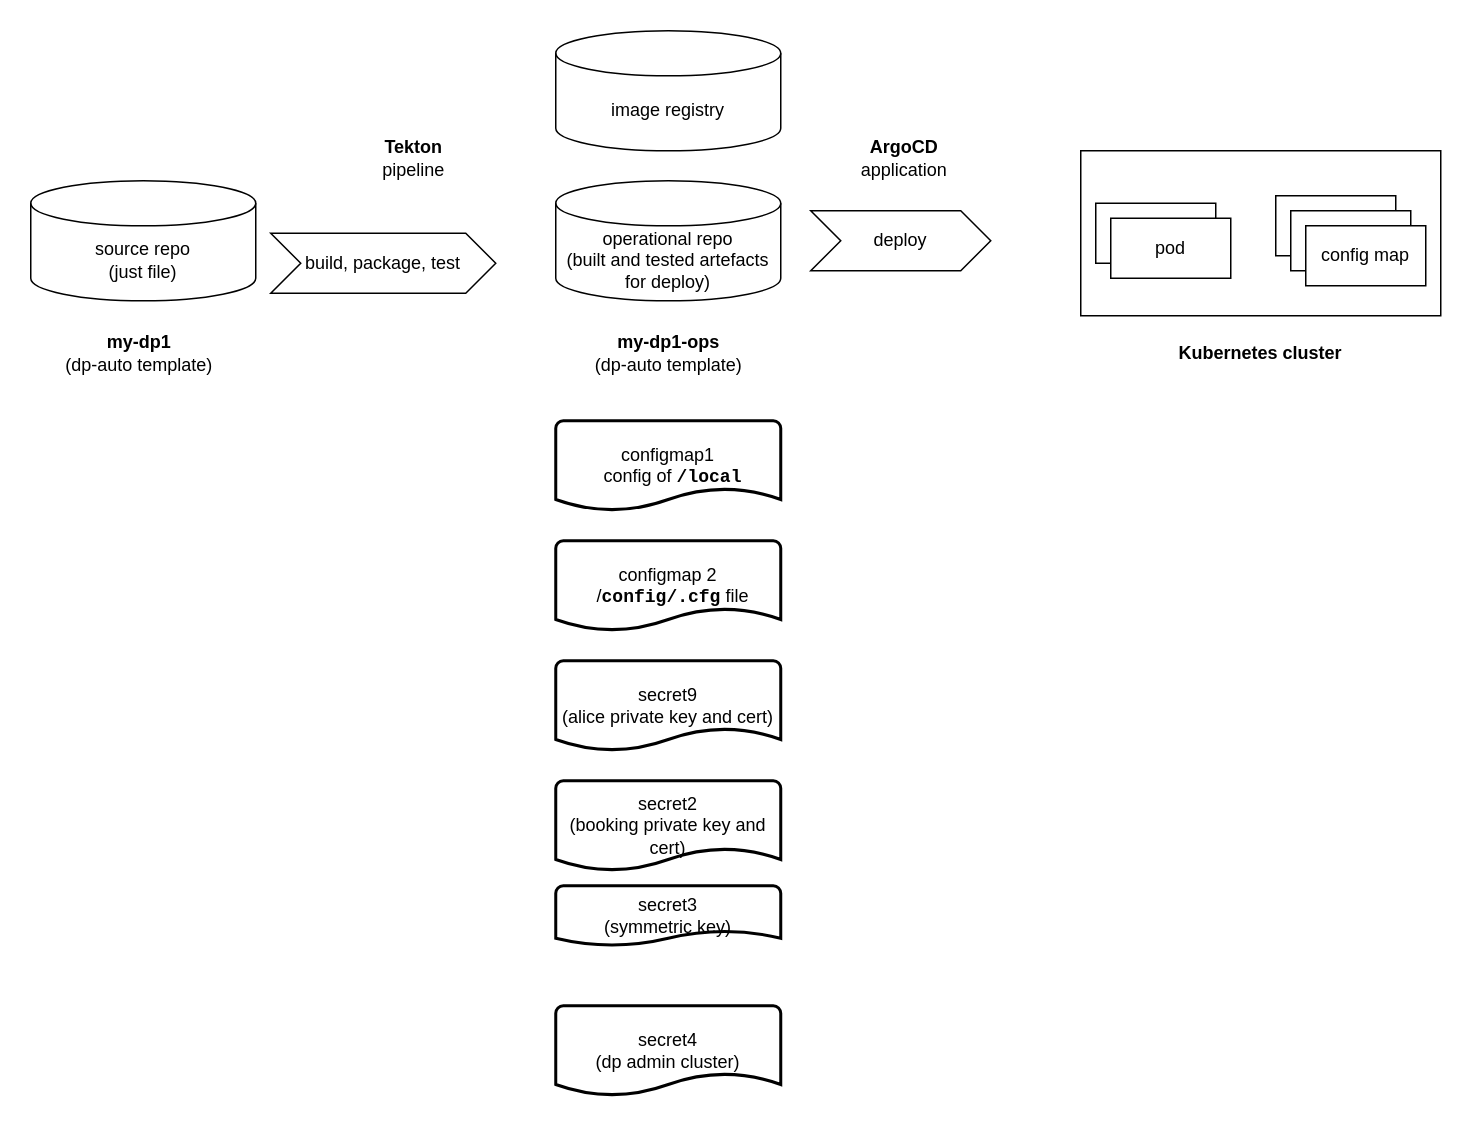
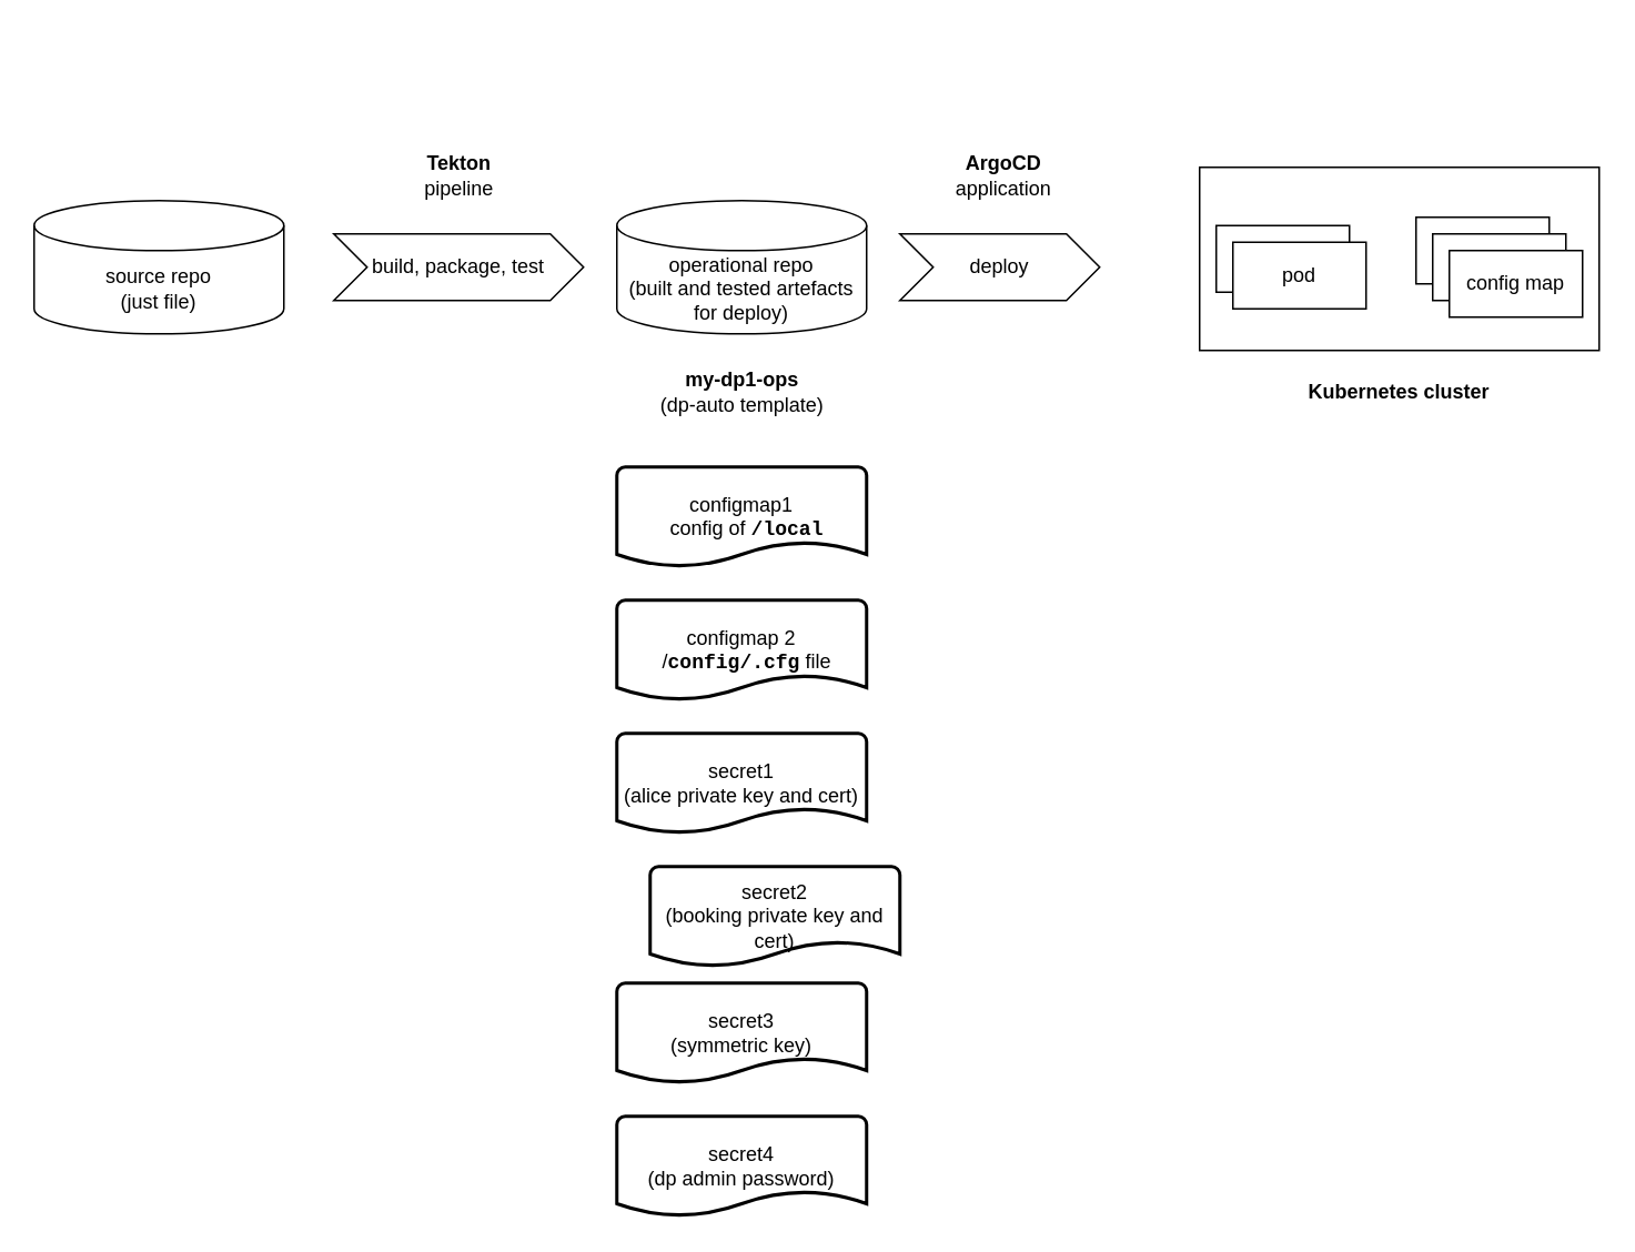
- <mxCell id="23" value="image registry" style="shape=cylinder3;whiteSpace=wrap;html=1;boundedLbl=1;backgroundOutline=1;size=15;" vertex="1" parent="1"><mxGeometry x="370" y="20" width="150" height="80" as="geometry" /></mxCell>
- <mxCell id="4" value="build, package, test" style="shape=step;perimeter=stepPerimeter;whiteSpace=wrap;html=1;fixedSize=1;" parent="1" vertex="1"><mxGeometry x="180" y="155" width="150" height="40" as="geometry" /></mxCell>
+ <mxCell id="4" value="build, package, test" style="shape=step;perimeter=stepPerimeter;whiteSpace=wrap;html=1;fixedSize=1;" parent="1" vertex="1"><mxGeometry x="200" y="140" width="150" height="40" as="geometry" /></mxCell>
- <mxCell id="6" value="&lt;b&gt;my-dp1&lt;/b&gt;&lt;br&gt;(dp-auto template)" style="text;html=1;strokeColor=none;fillColor=none;align=center;verticalAlign=middle;whiteSpace=wrap;rounded=0;" parent="1" vertex="1"><mxGeometry x="40" y="220" width="105" height="30" as="geometry" /></mxCell>
- <mxCell id="10" value="secret9&lt;br&gt;(alice private key and cert)" style="strokeWidth=2;html=1;shape=mxgraph.flowchart.document2;whiteSpace=wrap;size=0.25;" parent="1" vertex="1"><mxGeometry x="370" y="440" width="150" height="60" as="geometry" /></mxCell>
+ <mxCell id="10" value="secret1&lt;br&gt;(alice private key and cert)" style="strokeWidth=2;html=1;shape=mxgraph.flowchart.document2;whiteSpace=wrap;size=0.25;" parent="1" vertex="1"><mxGeometry x="370" y="440" width="150" height="60" as="geometry" /></mxCell>
- <mxCell id="11" value="secret2&lt;br&gt;(booking private key and cert)" style="strokeWidth=2;html=1;shape=mxgraph.flowchart.document2;whiteSpace=wrap;size=0.25;" parent="1" vertex="1"><mxGeometry x="370" y="520" width="150" height="60" as="geometry" /></mxCell>
+ <mxCell id="11" value="secret2&lt;br&gt;(booking private key and cert)" style="strokeWidth=2;html=1;shape=mxgraph.flowchart.document2;whiteSpace=wrap;size=0.25;" parent="1" vertex="1"><mxGeometry x="390" y="520" width="150" height="60" as="geometry" /></mxCell>
- <mxCell id="12" value="secret3&lt;br&gt;(symmetric key)" style="strokeWidth=2;html=1;shape=mxgraph.flowchart.document2;whiteSpace=wrap;size=0.25;" parent="1" vertex="1"><mxGeometry x="370" y="590" width="150" height="40" as="geometry" /></mxCell>
+ <mxCell id="12" value="secret3&lt;br&gt;(symmetric key)" style="strokeWidth=2;html=1;shape=mxgraph.flowchart.document2;whiteSpace=wrap;size=0.25;" parent="1" vertex="1"><mxGeometry x="370" y="590" width="150" height="60" as="geometry" /></mxCell>
- <mxCell id="13" value="secret4&lt;br&gt;(dp admin cluster)" style="strokeWidth=2;html=1;shape=mxgraph.flowchart.document2;whiteSpace=wrap;size=0.25;" parent="1" vertex="1"><mxGeometry x="370" y="670" width="150" height="60" as="geometry" /></mxCell>
+ <mxCell id="13" value="secret4&lt;br&gt;(dp admin password)" style="strokeWidth=2;html=1;shape=mxgraph.flowchart.document2;whiteSpace=wrap;size=0.25;" parent="1" vertex="1"><mxGeometry x="370" y="670" width="150" height="60" as="geometry" /></mxCell>
